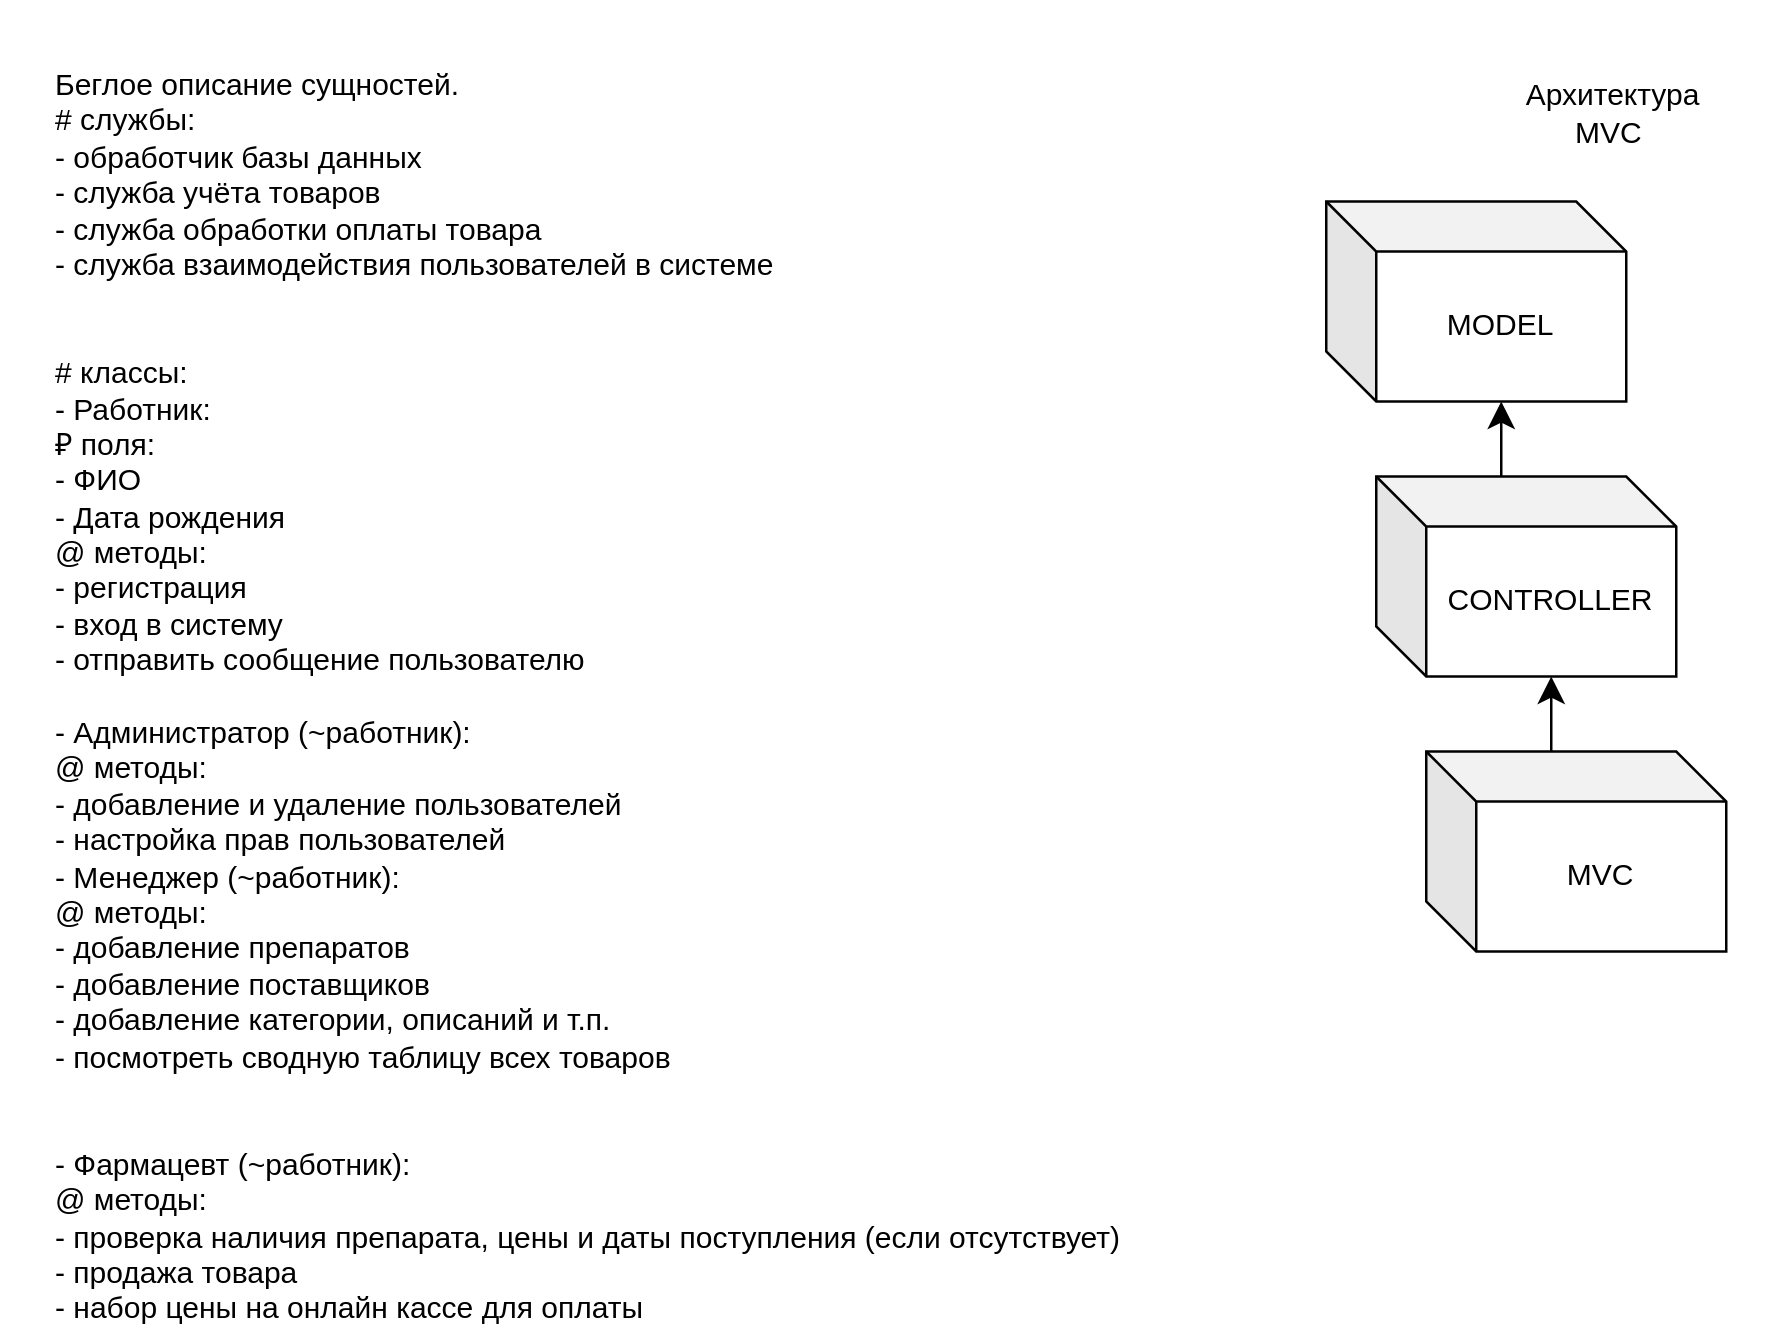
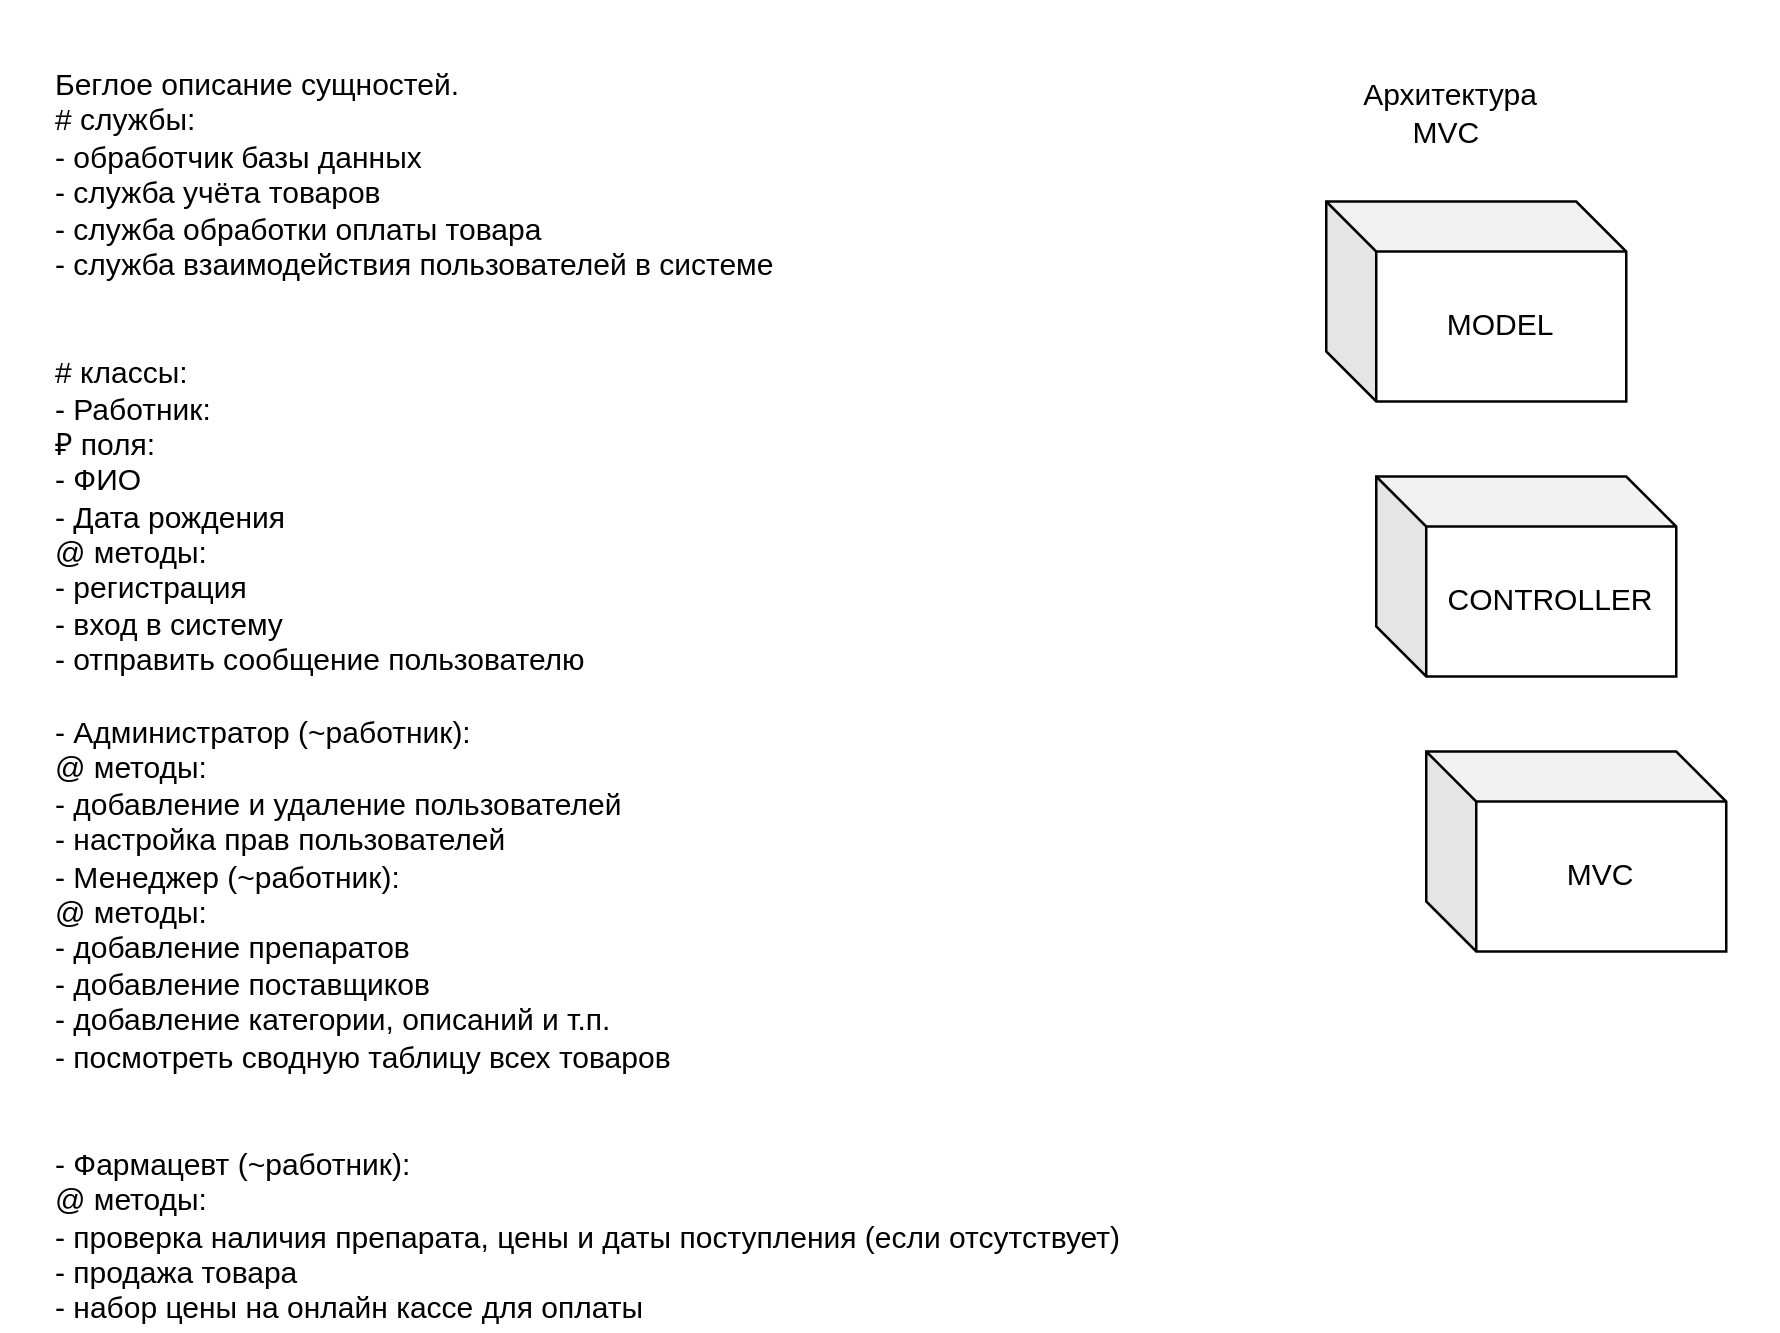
- <mxCell id="8" value="Архитектура MVC&amp;nbsp;" style="text;html=1;align=center;verticalAlign=middle;whiteSpace=wrap;rounded=0;" vertex="1" parent="1"><mxGeometry x="615" y="30" width="60" height="30" as="geometry" /></mxCell>
+ <mxCell id="8" value="Архитектура MVC&amp;nbsp;" style="text;html=1;align=center;verticalAlign=middle;whiteSpace=wrap;rounded=0;" vertex="1" parent="1"><mxGeometry x="550" y="30" width="60" height="30" as="geometry" /></mxCell>
- <mxCell id="7" style="edgeStyle=none;curved=1;rounded=0;orthogonalLoop=1;jettySize=auto;html=1;exitX=0;exitY=0;exitDx=50;exitDy=0;exitPerimeter=0;entryX=0;entryY=0;entryDx=70;entryDy=80;entryPerimeter=0;fontSize=12;startSize=8;endSize=8;" parent="1" source="4" target="3" edge="1"><mxGeometry relative="1" as="geometry" /></mxCell>
- <mxCell id="6" style="edgeStyle=none;curved=1;rounded=0;orthogonalLoop=1;jettySize=auto;html=1;exitX=0;exitY=0;exitDx=50;exitDy=0;exitPerimeter=0;entryX=0;entryY=0;entryDx=70;entryDy=80;entryPerimeter=0;fontSize=12;startSize=8;endSize=8;" parent="1" source="5" target="4" edge="1"><mxGeometry relative="1" as="geometry" /></mxCell>
